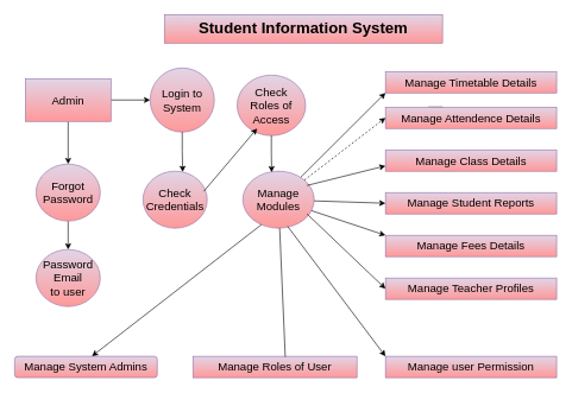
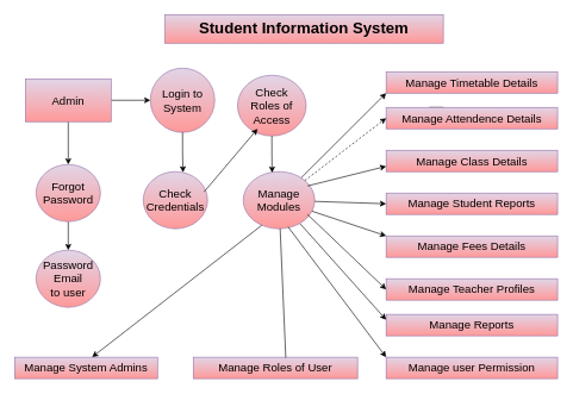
+ <mxCell id="23" value="" style="endArrow=classic;html=1;rounded=0;entryX=0;entryY=0.25;entryDx=0;entryDy=0;" edge="1" parent="1" source="25" target="22"><mxGeometry width="50" height="50" relative="1" as="geometry"><mxPoint x="340" y="310" as="sourcePoint" /><mxPoint x="390" y="260" as="targetPoint" /></mxGeometry></mxCell>
+ <mxCell id="22" value="&lt;font style=&quot;font-size: 16px;&quot;&gt;Manage Reports&lt;/font&gt;" style="rounded=0;whiteSpace=wrap;html=1;fillColor=#e1d5e7;strokeColor=#9673a6;gradientColor=#FF9999;" vertex="1" parent="1"><mxGeometry x="540" y="440" width="240" height="30" as="geometry" /></mxCell>
- <mxCell id="19" value="&lt;font style=&quot;font-size: 16px;&quot;&gt;Manage System Admins&lt;/font&gt;" style="whiteSpace=wrap;html=1;fillColor=#e1d5e7;strokeColor=#9673a6;gradientColor=#FF9999;rounded=1;" vertex="1" parent="1"><mxGeometry x="20" y="500" width="200" height="30" as="geometry" /></mxCell>
+ <mxCell id="19" value="&lt;font style=&quot;font-size: 16px;&quot;&gt;Manage System Admins&lt;/font&gt;" style="rounded=0;whiteSpace=wrap;html=1;fillColor=#e1d5e7;strokeColor=#9673a6;gradientColor=#FF9999;" vertex="1" parent="1"><mxGeometry x="20" y="500" width="200" height="30" as="geometry" /></mxCell>
